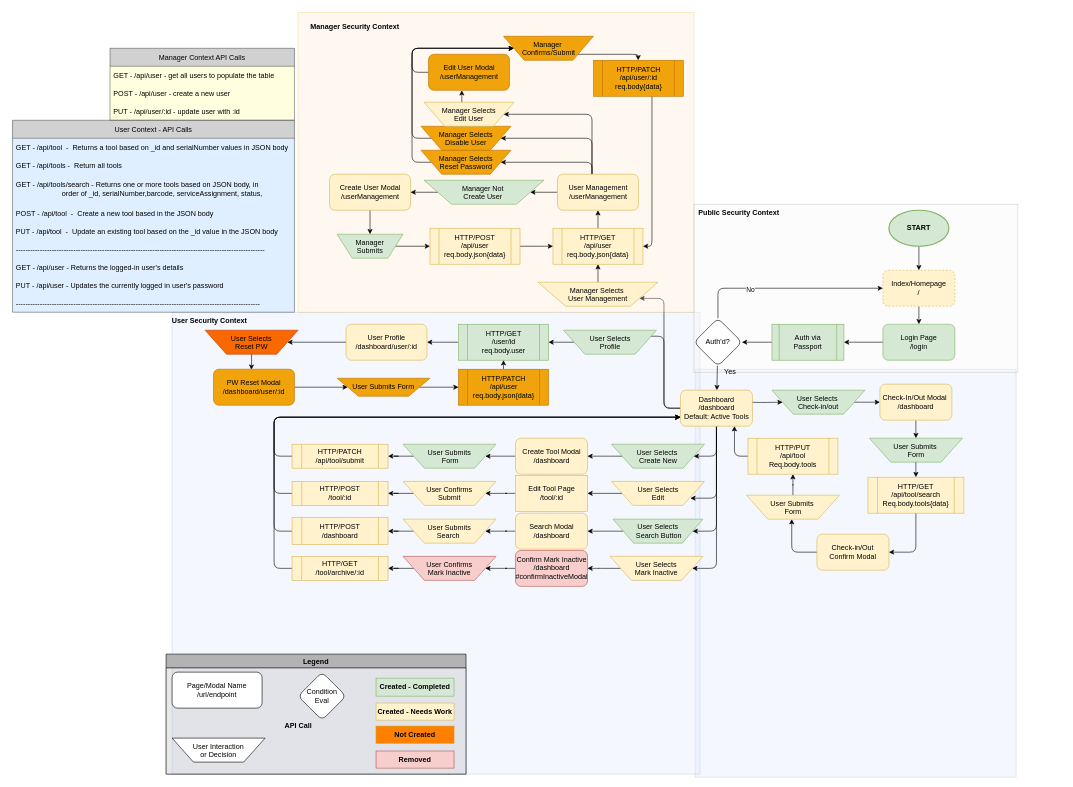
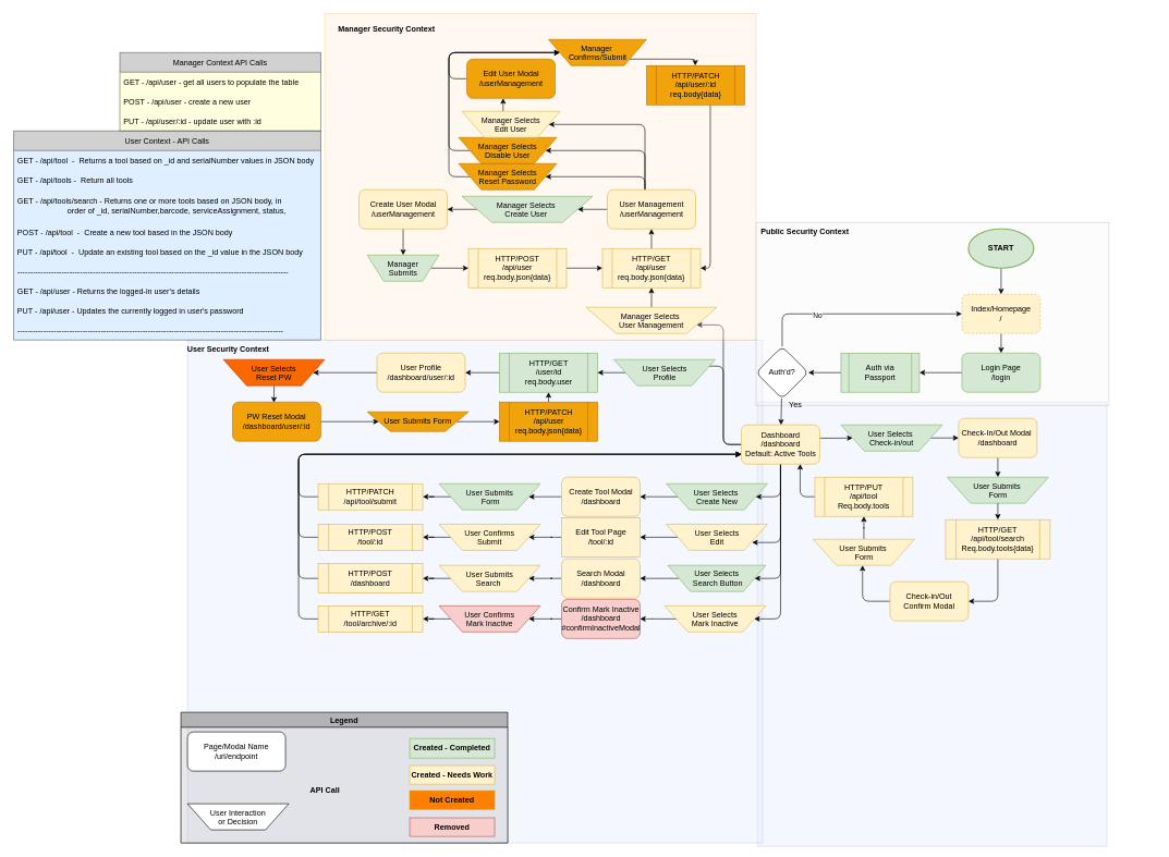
- <mxCell id="94" value="Manager Not&amp;nbsp;&lt;br&gt;Create User&amp;nbsp;" style="verticalLabelPosition=middle;verticalAlign=top;html=1;shape=trapezoid;perimeter=trapezoidPerimeter;whiteSpace=wrap;size=0.23;arcSize=10;flipV=1;labelPosition=center;align=center;fontFamily=Helvetica;fontSize=12;strokeColor=#82b366;fillColor=#d5e8d4;" parent="1" vertex="1"><mxGeometry x="706" y="300" width="200" height="40" as="geometry" /></mxCell>
+ <mxCell id="94" value="Manager Selects&amp;nbsp;&lt;br&gt;Create User&amp;nbsp;" style="verticalLabelPosition=middle;verticalAlign=top;html=1;shape=trapezoid;perimeter=trapezoidPerimeter;whiteSpace=wrap;size=0.23;arcSize=10;flipV=1;labelPosition=center;align=center;fontFamily=Helvetica;fontSize=12;strokeColor=#82b366;fillColor=#d5e8d4;" parent="1" vertex="1"><mxGeometry x="706" y="300" width="200" height="40" as="geometry" /></mxCell>
- <mxCell id="68" value="Condition&lt;br&gt;Eval" style="rhombus;whiteSpace=wrap;html=1;rounded=1;" parent="64" vertex="1"><mxGeometry x="220" y="30" width="80" height="80" as="geometry" /></mxCell>
